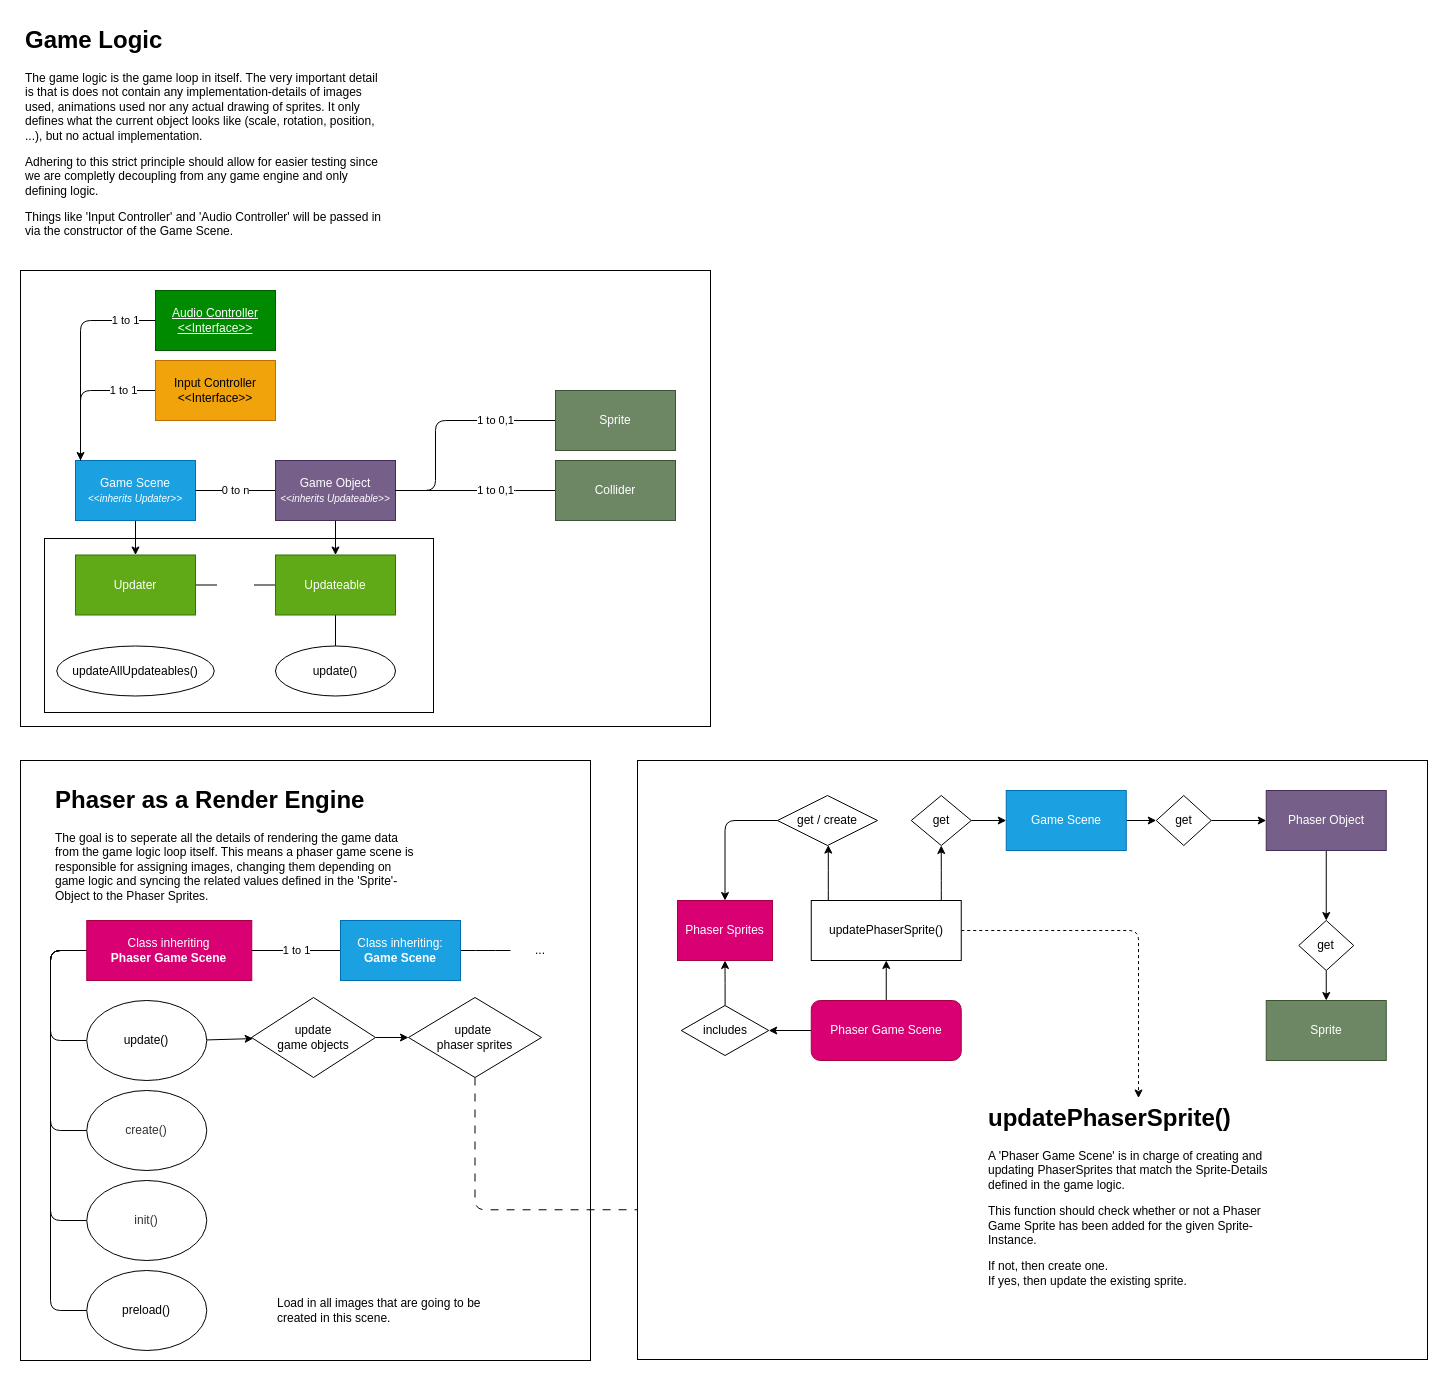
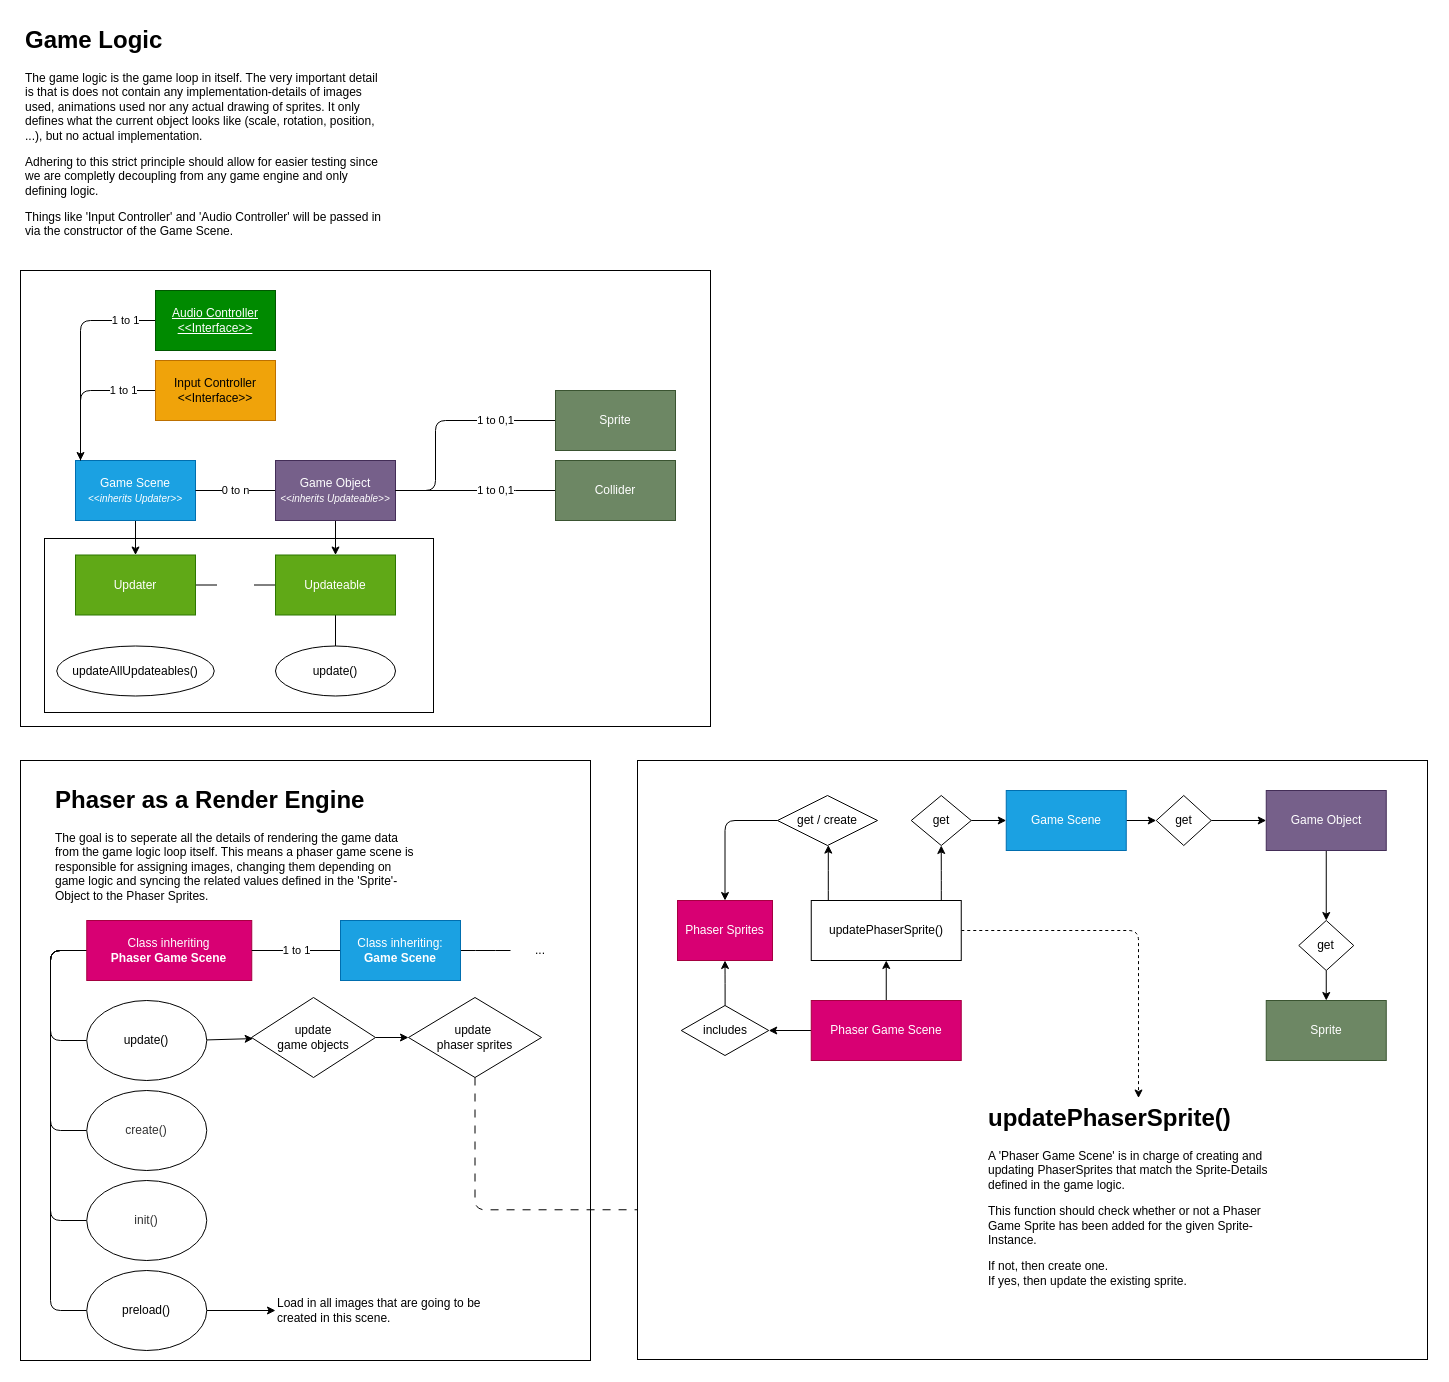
- <mxCell id="50" value="Phaser Object" style="rounded=0;whiteSpace=wrap;html=1;fillColor=#76608a;fontColor=#ffffff;strokeColor=#432D57;" parent="1" vertex="1"><mxGeometry x="1265.75" y="790" width="120" height="60" as="geometry" /></mxCell>
+ <mxCell id="50" value="Game Object" style="rounded=0;whiteSpace=wrap;html=1;fillColor=#76608a;fontColor=#ffffff;strokeColor=#432D57;" parent="1" vertex="1"><mxGeometry x="1265.75" y="790" width="120" height="60" as="geometry" /></mxCell>
- <mxCell id="39" value="Phaser Game Scene" style="whiteSpace=wrap;html=1;fillColor=#d80073;fontColor=#ffffff;strokeColor=#A50040;rounded=1;" parent="1" vertex="1"><mxGeometry x="810.75" y="1000" width="150" height="60" as="geometry" /></mxCell>
+ <mxCell id="39" value="Phaser Game Scene" style="rounded=0;whiteSpace=wrap;html=1;fillColor=#d80073;fontColor=#ffffff;strokeColor=#A50040;" parent="1" vertex="1"><mxGeometry x="810.75" y="1000" width="150" height="60" as="geometry" /></mxCell>
+ <mxCell id="30" value="" style="edgeStyle=orthogonalEdgeStyle;html=1;startArrow=none;startFill=0;endArrow=classic;endFill=1;" parent="1" source="31" target="63" edge="1"><mxGeometry relative="1" as="geometry" /></mxCell>
